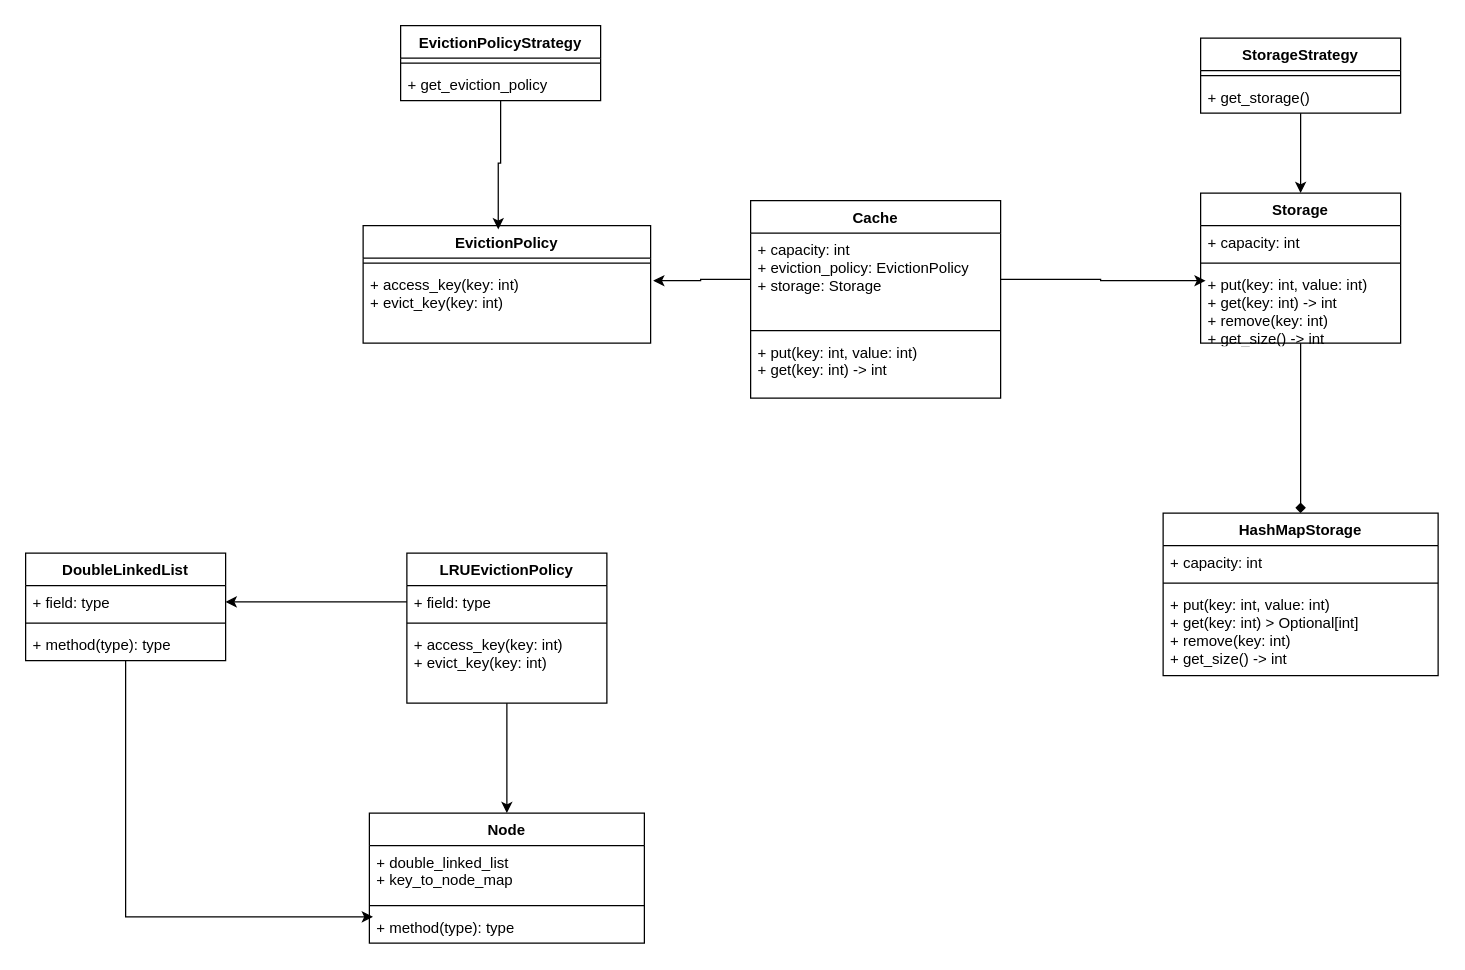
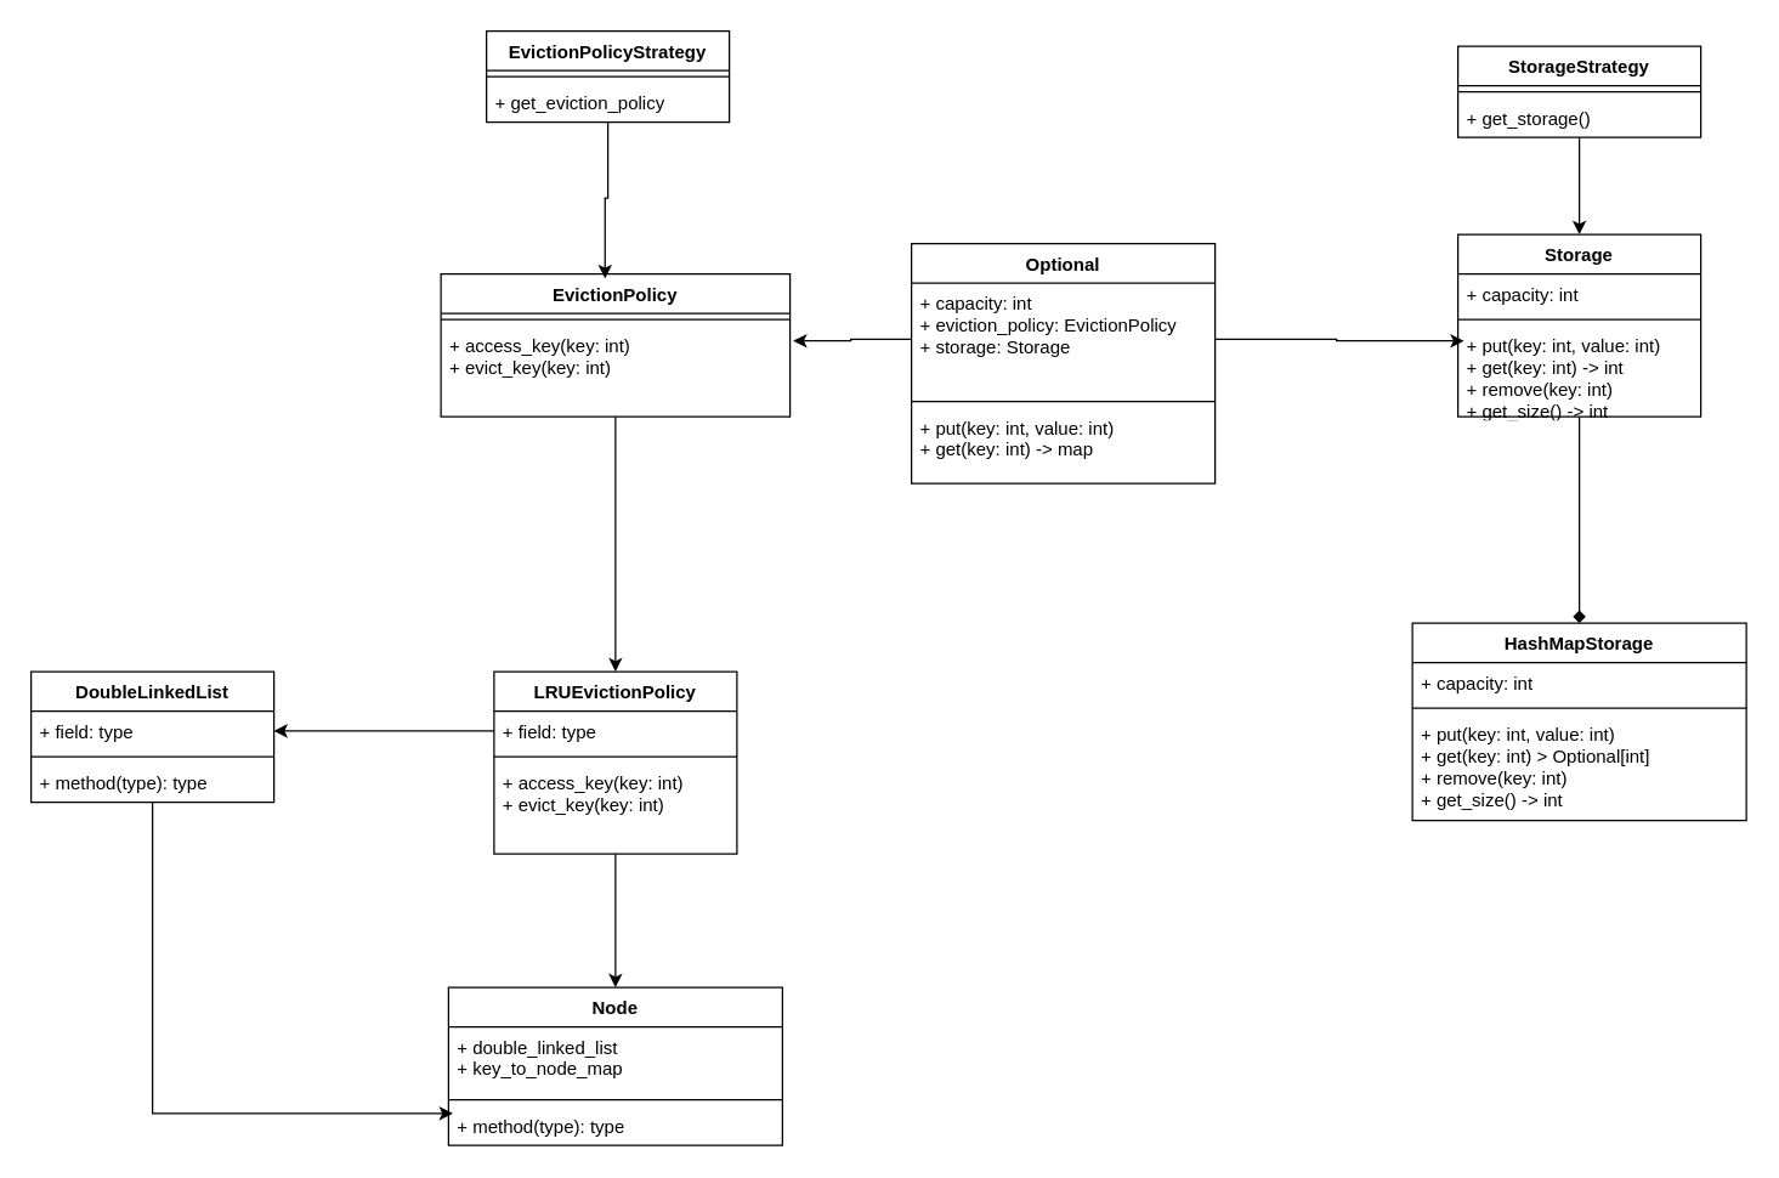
- <mxCell id="2" value="Cache" style="swimlane;fontStyle=1;align=center;verticalAlign=top;childLayout=stackLayout;horizontal=1;startSize=26;horizontalStack=0;resizeParent=1;resizeParentMax=0;resizeLast=0;collapsible=1;marginBottom=0;whiteSpace=wrap;html=1;" parent="1" vertex="1"><mxGeometry x="600" y="160" width="200" height="158" as="geometry" /></mxCell>
+ <mxCell id="2" value="Optional" style="swimlane;fontStyle=1;align=center;verticalAlign=top;childLayout=stackLayout;horizontal=1;startSize=26;horizontalStack=0;resizeParent=1;resizeParentMax=0;resizeLast=0;collapsible=1;marginBottom=0;whiteSpace=wrap;html=1;" parent="1" vertex="1"><mxGeometry x="600" y="160" width="200" height="158" as="geometry" /></mxCell>
- <mxCell id="5" value="+ put(key: int, value: int)&lt;div&gt;+ get(key: int) -&amp;gt; int&lt;/div&gt;" style="text;strokeColor=none;fillColor=none;align=left;verticalAlign=top;spacingLeft=4;spacingRight=4;overflow=hidden;rotatable=0;points=[[0,0.5],[1,0.5]];portConstraint=eastwest;whiteSpace=wrap;html=1;" parent="2" vertex="1"><mxGeometry y="108" width="200" height="50" as="geometry" /></mxCell>
+ <mxCell id="5" value="+ put(key: int, value: int)&lt;div&gt;+ get(key: int) -&amp;gt; map&lt;/div&gt;" style="text;strokeColor=none;fillColor=none;align=left;verticalAlign=top;spacingLeft=4;spacingRight=4;overflow=hidden;rotatable=0;points=[[0,0.5],[1,0.5]];portConstraint=eastwest;whiteSpace=wrap;html=1;" parent="2" vertex="1"><mxGeometry y="108" width="200" height="50" as="geometry" /></mxCell>
+ <mxCell id="6" style="edgeStyle=orthogonalEdgeStyle;rounded=0;orthogonalLoop=1;jettySize=auto;html=1;entryX=0.5;entryY=0;entryDx=0;entryDy=0;" parent="1" source="7" target="21" edge="1"><mxGeometry relative="1" as="geometry" /></mxCell>
